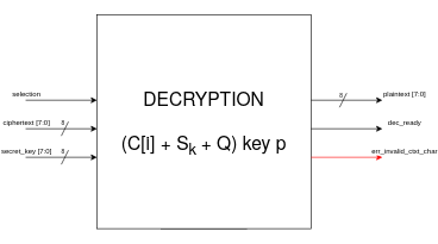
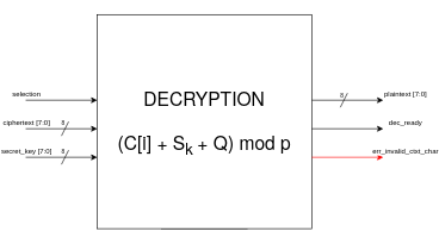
- <mxCell id="3" value="&lt;font data-font-src=&quot;https://fonts.googleapis.com/css?family=Helvetica+Neue&quot; face=&quot;Helvetica Neue&quot; style=&quot;font-size: 26px;&quot;&gt;DECRYPTION&lt;br&gt;&lt;br&gt;(C[i] + S&lt;sub&gt;k &lt;/sub&gt;+ Q) key p&lt;br&gt;&lt;/font&gt;" style="whiteSpace=wrap;html=1;aspect=fixed;rounded=0;strokeWidth=1;" parent="1" vertex="1"><mxGeometry x="120" y="20" width="300" height="300" as="geometry" /></mxCell>
+ <mxCell id="3" value="&lt;font data-font-src=&quot;https://fonts.googleapis.com/css?family=Helvetica+Neue&quot; face=&quot;Helvetica Neue&quot; style=&quot;font-size: 26px;&quot;&gt;DECRYPTION&lt;br&gt;&lt;br&gt;(C[i] + S&lt;sub&gt;k &lt;/sub&gt;+ Q) mod p&lt;br&gt;&lt;/font&gt;" style="whiteSpace=wrap;html=1;aspect=fixed;rounded=0;strokeWidth=1;" parent="1" vertex="1"><mxGeometry x="120" y="20" width="300" height="300" as="geometry" /></mxCell>
